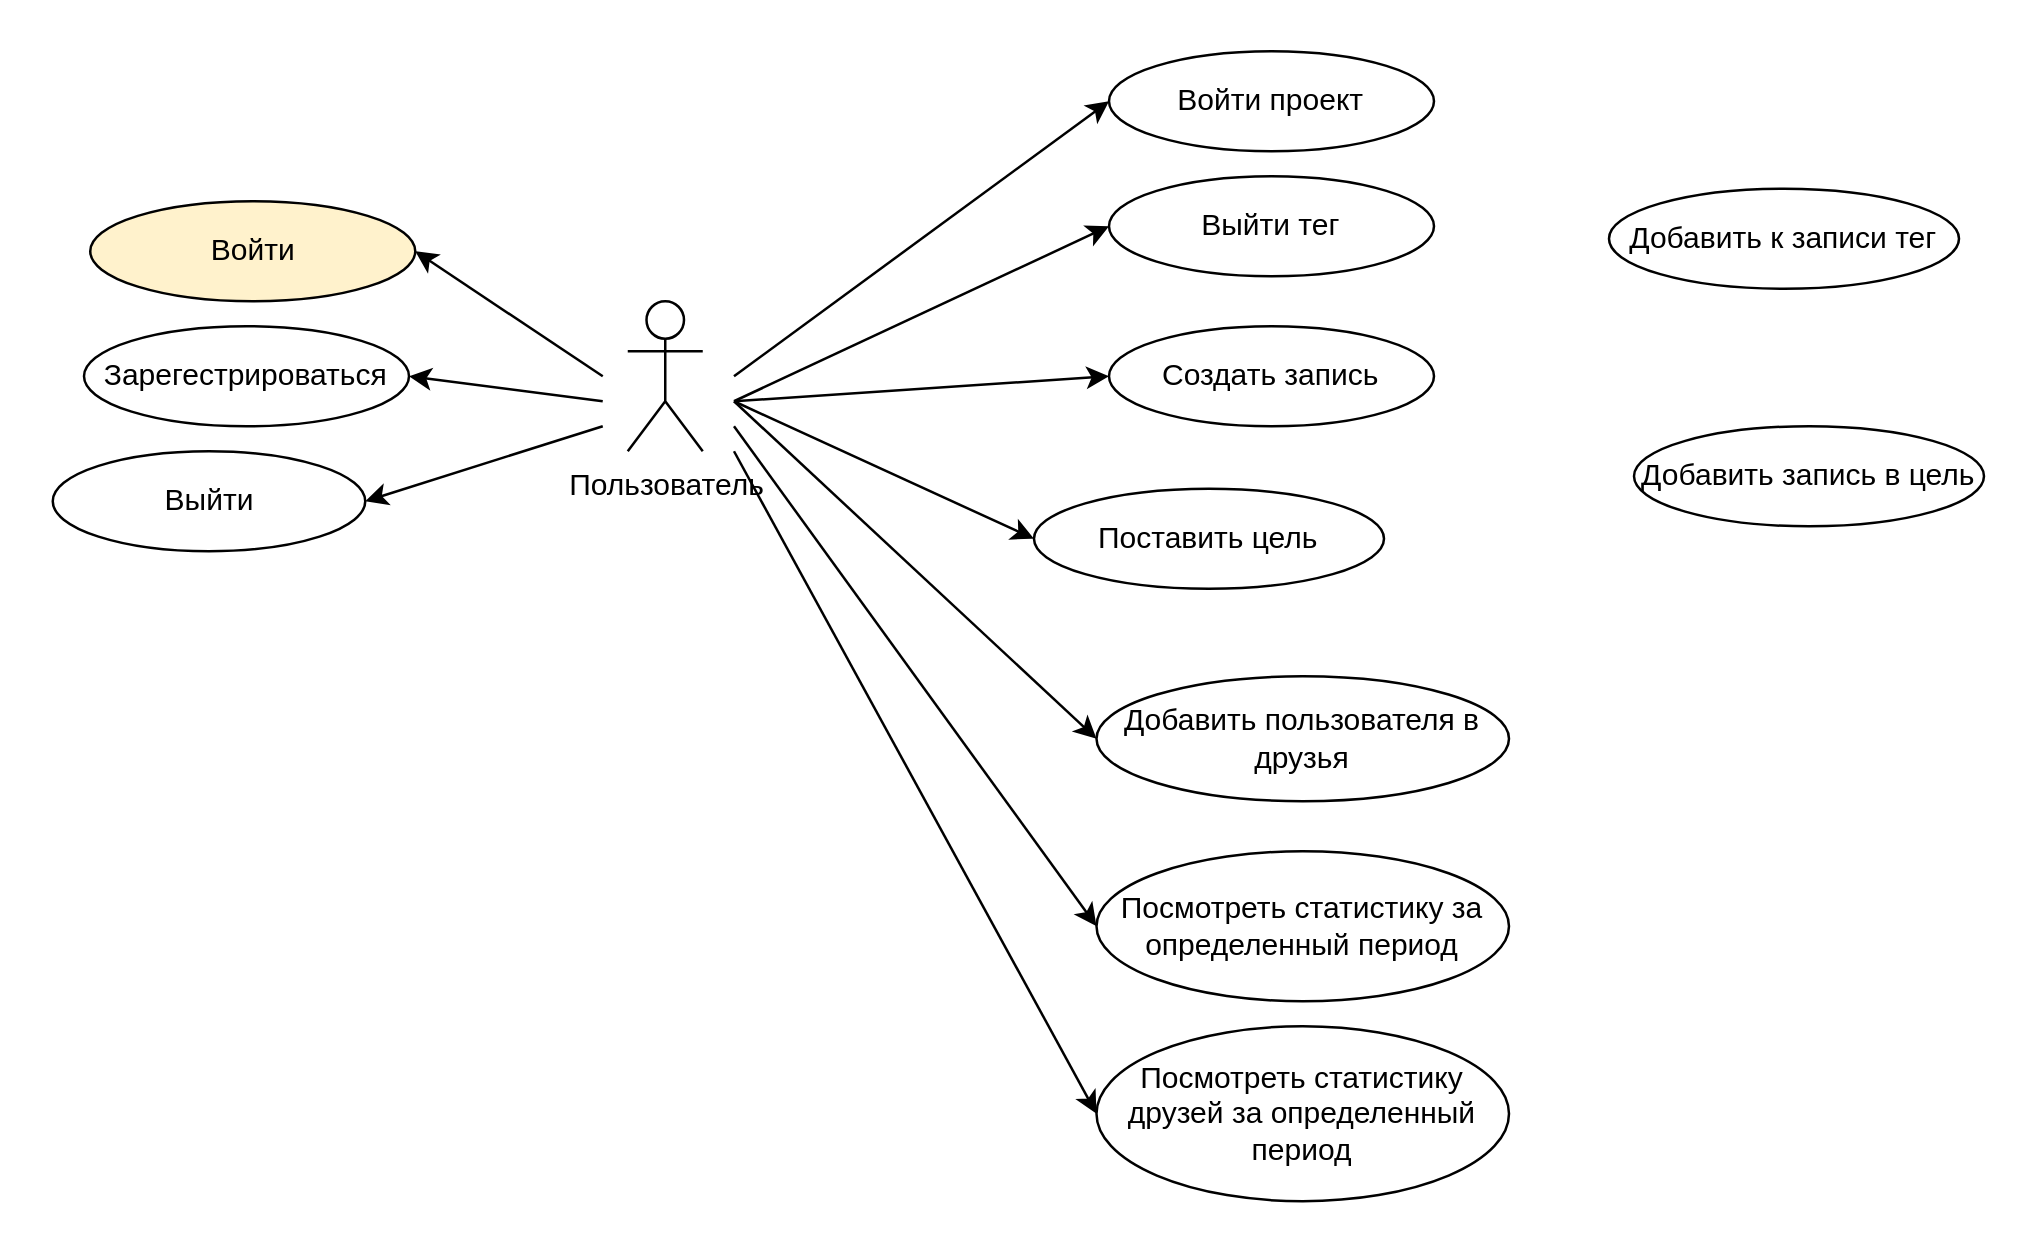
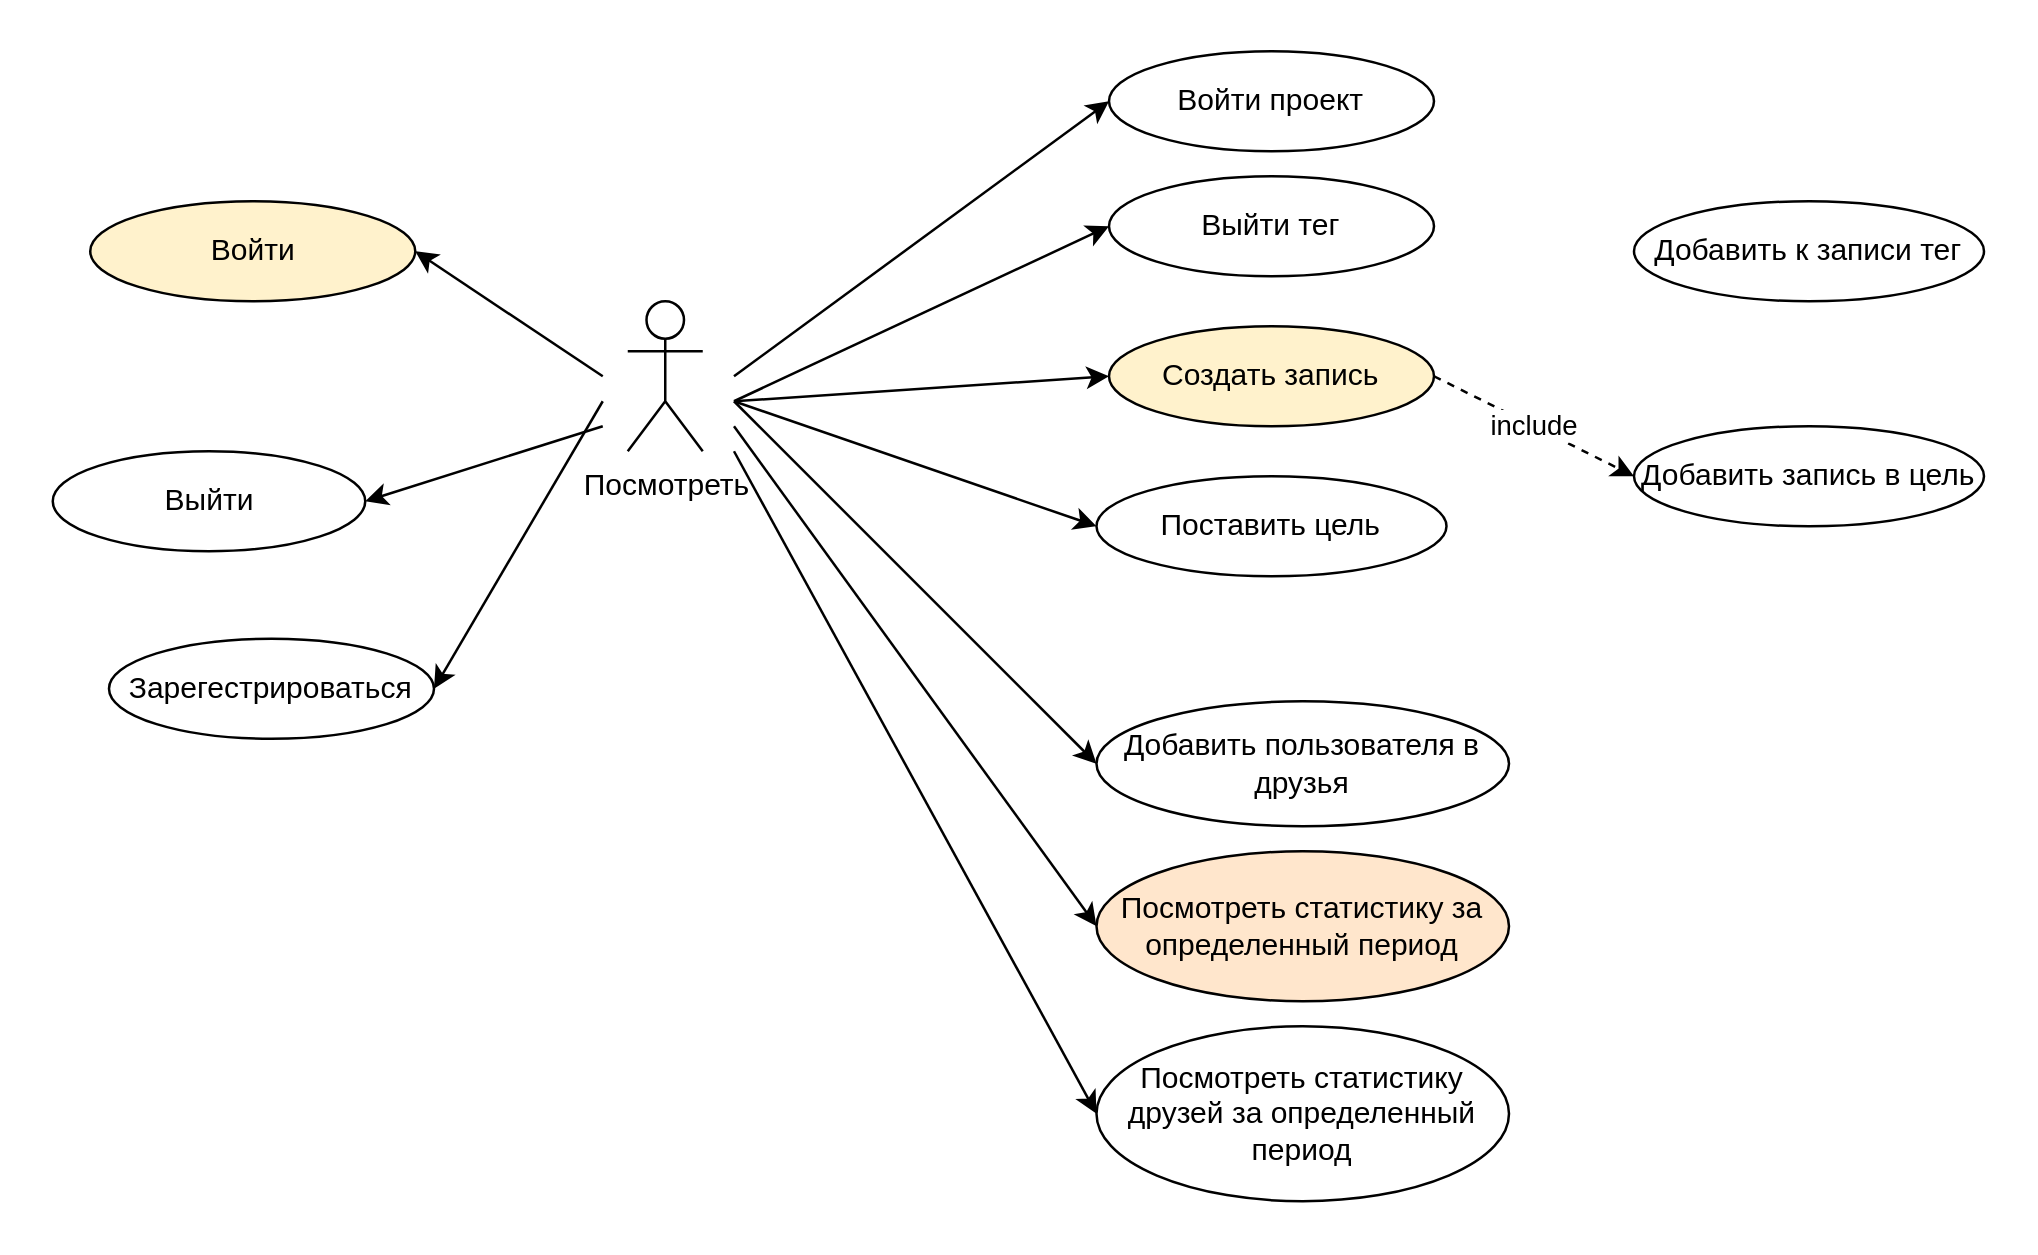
- <mxCell id="12" value="Добавить к записи тег" style="ellipse;whiteSpace=wrap;html=1;" vertex="1" parent="1"><mxGeometry x="643" y="75" width="140" height="40" as="geometry" /></mxCell>
+ <mxCell id="12" value="Добавить к записи тег" style="ellipse;whiteSpace=wrap;html=1;" vertex="1" parent="1"><mxGeometry x="653" y="80" width="140" height="40" as="geometry" /></mxCell>
- <mxCell id="5" value="Зарегестрироваться" style="ellipse;whiteSpace=wrap;html=1;" vertex="1" parent="1"><mxGeometry x="33" y="130" width="130" height="40" as="geometry" /></mxCell>
+ <mxCell id="5" value="Зарегестрироваться" style="ellipse;whiteSpace=wrap;html=1;" vertex="1" parent="1"><mxGeometry x="43" y="255" width="130" height="40" as="geometry" /></mxCell>
- <mxCell id="10" value="Создать запись" style="ellipse;whiteSpace=wrap;html=1;" vertex="1" parent="1"><mxGeometry x="443" y="130" width="130" height="40" as="geometry" /></mxCell>
+ <mxCell id="10" value="Создать запись" style="ellipse;whiteSpace=wrap;html=1;fillColor=#fff2cc;" vertex="1" parent="1"><mxGeometry x="443" y="130" width="130" height="40" as="geometry" /></mxCell>
+ <mxCell id="16" value="include&lt;br&gt;" style="endArrow=classic;html=1;rounded=0;exitX=1;exitY=0.5;exitDx=0;exitDy=0;entryX=0;entryY=0.5;entryDx=0;entryDy=0;dashed=1;" edge="1" parent="1" source="10" target="13"><mxGeometry width="50" height="50" relative="1" as="geometry"><mxPoint x="583" y="160" as="sourcePoint" /><mxPoint x="638" y="120" as="targetPoint" /></mxGeometry></mxCell>
- <mxCell id="2" value="Пользователь" style="shape=umlActor;verticalLabelPosition=bottom;verticalAlign=top;html=1;outlineConnect=0;" vertex="1" parent="1"><mxGeometry x="250.5" y="120" width="30" height="60" as="geometry" /></mxCell>
+ <mxCell id="2" value="Посмотреть" style="shape=umlActor;verticalLabelPosition=bottom;verticalAlign=top;html=1;outlineConnect=0;" vertex="1" parent="1"><mxGeometry x="250.5" y="120" width="30" height="60" as="geometry" /></mxCell>
- <mxCell id="14" value="Поставить цель" style="ellipse;whiteSpace=wrap;html=1;" vertex="1" parent="1"><mxGeometry x="413" y="195" width="140" height="40" as="geometry" /></mxCell>
+ <mxCell id="14" value="Поставить цель" style="ellipse;whiteSpace=wrap;html=1;" vertex="1" parent="1"><mxGeometry x="438" y="190" width="140" height="40" as="geometry" /></mxCell>
- <mxCell id="15" value="Добавить пользователя в друзья" style="ellipse;whiteSpace=wrap;html=1;" vertex="1" parent="1"><mxGeometry x="438" y="270" width="165" height="50" as="geometry" /></mxCell>
+ <mxCell id="15" value="Добавить пользователя в друзья" style="ellipse;whiteSpace=wrap;html=1;" vertex="1" parent="1"><mxGeometry x="438" y="280" width="165" height="50" as="geometry" /></mxCell>
- <mxCell id="17" value="Посмотреть статистику за определенный период" style="ellipse;whiteSpace=wrap;html=1;" vertex="1" parent="1"><mxGeometry x="438" y="340" width="165" height="60" as="geometry" /></mxCell>
+ <mxCell id="17" value="Посмотреть статистику за определенный период" style="ellipse;whiteSpace=wrap;html=1;fillColor=#ffe6cc;" vertex="1" parent="1"><mxGeometry x="438" y="340" width="165" height="60" as="geometry" /></mxCell>
